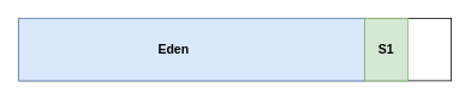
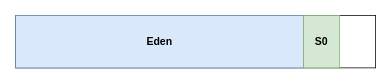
- <mxCell id="5" value="Eden" style="text;html=1;strokeColor=none;fillColor=none;align=center;verticalAlign=middle;whiteSpace=wrap;rounded=0;fontStyle=1;fontSize=14;" vertex="1" parent="1"><mxGeometry x="162" y="40" width="60" height="30" as="geometry" /></mxCell>
+ <mxCell id="5" value="Eden" style="text;html=1;strokeColor=none;fillColor=none;align=center;verticalAlign=middle;whiteSpace=wrap;rounded=0;fontStyle=1;fontSize=14;" vertex="1" parent="1"><mxGeometry x="182" y="40" width="60" height="30" as="geometry" /></mxCell>
- <mxCell id="4" value="S1" style="rounded=0;whiteSpace=wrap;html=1;fillColor=#d5e8d4;strokeColor=#82b366;fontStyle=1;fontSize=14;" vertex="1" parent="1"><mxGeometry x="404" y="20" width="48" height="70" as="geometry" /></mxCell>
+ <mxCell id="4" value="S0" style="rounded=0;whiteSpace=wrap;html=1;fillColor=#d5e8d4;strokeColor=#82b366;fontStyle=1;fontSize=14;" vertex="1" parent="1"><mxGeometry x="404" y="20" width="48" height="70" as="geometry" /></mxCell>
